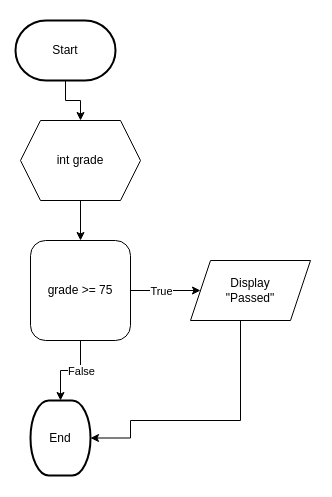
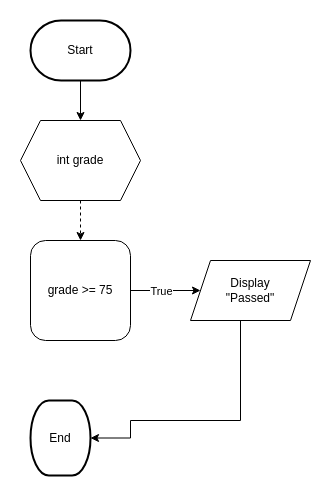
- <mxCell id="3" value="Start" style="strokeWidth=2;html=1;shape=mxgraph.flowchart.terminator;whiteSpace=wrap;" parent="1" vertex="1"><mxGeometry x="15" y="20" width="100" height="60" as="geometry" /></mxCell>
+ <mxCell id="3" value="Start" style="strokeWidth=2;html=1;shape=mxgraph.flowchart.terminator;whiteSpace=wrap;" parent="1" vertex="1"><mxGeometry x="30" y="20" width="100" height="60" as="geometry" /></mxCell>
- <mxCell id="5" style="edgeStyle=orthogonalEdgeStyle;rounded=0;orthogonalLoop=1;jettySize=auto;html=1;entryX=0.5;entryY=0;entryDx=0;entryDy=0;" parent="1" source="6" target="9" edge="1"><mxGeometry relative="1" as="geometry" /></mxCell>
+ <mxCell id="5" style="edgeStyle=orthogonalEdgeStyle;rounded=0;orthogonalLoop=1;jettySize=auto;html=1;entryX=0.5;entryY=0;entryDx=0;entryDy=0;dashed=1;" parent="1" source="6" target="9" edge="1"><mxGeometry relative="1" as="geometry" /></mxCell>
- <mxCell id="10" style="edgeStyle=orthogonalEdgeStyle;rounded=0;orthogonalLoop=1;jettySize=auto;html=1;entryX=0.5;entryY=0;entryDx=0;entryDy=0;entryPerimeter=0;" parent="1" source="9" target="4" edge="1"><mxGeometry relative="1" as="geometry" /></mxCell>
- <mxCell id="11" value="False" style="edgeLabel;html=1;align=center;verticalAlign=middle;resizable=0;points=[];" parent="10" vertex="1" connectable="0"><mxGeometry x="-0.243" relative="1" as="geometry"><mxPoint as="offset" /></mxGeometry></mxCell>
